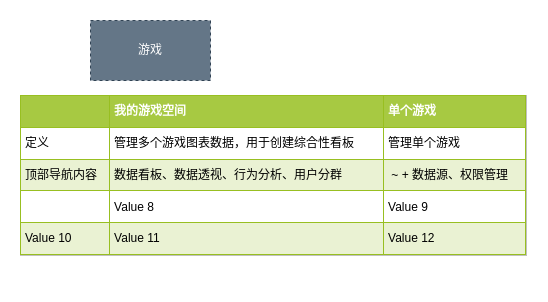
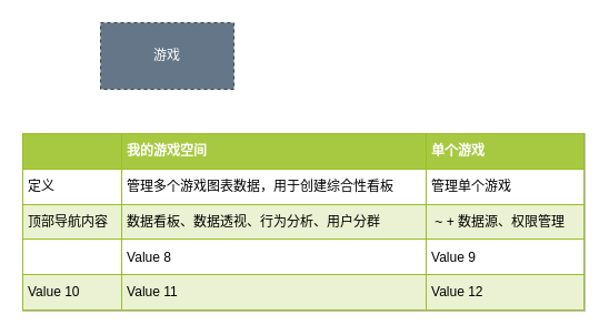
- <mxCell id="3" value="&lt;table border=&quot;1&quot; width=&quot;100%&quot; cellpadding=&quot;4&quot; style=&quot;width: 100% ; height: 100% ; border-collapse: collapse&quot;&gt;&lt;tbody&gt;&lt;tr style=&quot;background-color: #a7c942 ; color: #ffffff ; border: 1px solid #98bf21&quot;&gt;&lt;th align=&quot;left&quot;&gt;&lt;/th&gt;&lt;th align=&quot;left&quot;&gt;我的游戏空间&lt;/th&gt;&lt;th align=&quot;left&quot;&gt;单个游戏&lt;/th&gt;&lt;/tr&gt;&lt;tr style=&quot;border: 1px solid #98bf21&quot;&gt;&lt;td&gt;定义&lt;/td&gt;&lt;td&gt;管理多个游戏图表数据，用于创建综合性看板&lt;/td&gt;&lt;td&gt;管理单个游戏&lt;/td&gt;&lt;/tr&gt;&lt;tr style=&quot;background-color: #eaf2d3 ; border: 1px solid #98bf21&quot;&gt;&lt;td&gt;顶部导航内容&lt;/td&gt;&lt;td&gt;数据看板、数据透视、行为分析、用户分群&lt;/td&gt;&lt;td&gt;&amp;nbsp;~ + 数据源、权限管理&lt;/td&gt;&lt;/tr&gt;&lt;tr style=&quot;border: 1px solid #98bf21&quot;&gt;&lt;td&gt;&lt;br&gt;&lt;/td&gt;&lt;td&gt;Value 8&lt;/td&gt;&lt;td&gt;Value 9&lt;/td&gt;&lt;/tr&gt;&lt;tr style=&quot;background-color: #eaf2d3 ; border: 1px solid #98bf21&quot;&gt;&lt;td&gt;Value 10&lt;/td&gt;&lt;td&gt;Value 11&lt;/td&gt;&lt;td&gt;Value 12&lt;/td&gt;&lt;/tr&gt;&lt;/tbody&gt;&lt;/table&gt;" style="text;html=1;strokeColor=#c0c0c0;fillColor=#ffffff;overflow=fill;rounded=0;" parent="1" vertex="1"><mxGeometry x="20" y="95" width="506" height="160" as="geometry" /></mxCell>
+ <mxCell id="3" value="&lt;table border=&quot;1&quot; width=&quot;100%&quot; cellpadding=&quot;4&quot; style=&quot;width: 100% ; height: 100% ; border-collapse: collapse&quot;&gt;&lt;tbody&gt;&lt;tr style=&quot;background-color: #a7c942 ; color: #ffffff ; border: 1px solid #98bf21&quot;&gt;&lt;th align=&quot;left&quot;&gt;&lt;/th&gt;&lt;th align=&quot;left&quot;&gt;我的游戏空间&lt;/th&gt;&lt;th align=&quot;left&quot;&gt;单个游戏&lt;/th&gt;&lt;/tr&gt;&lt;tr style=&quot;border: 1px solid #98bf21&quot;&gt;&lt;td&gt;定义&lt;/td&gt;&lt;td&gt;管理多个游戏图表数据，用于创建综合性看板&lt;/td&gt;&lt;td&gt;管理单个游戏&lt;/td&gt;&lt;/tr&gt;&lt;tr style=&quot;background-color: #eaf2d3 ; border: 1px solid #98bf21&quot;&gt;&lt;td&gt;顶部导航内容&lt;/td&gt;&lt;td&gt;数据看板、数据透视、行为分析、用户分群&lt;/td&gt;&lt;td&gt;&amp;nbsp;~ + 数据源、权限管理&lt;/td&gt;&lt;/tr&gt;&lt;tr style=&quot;border: 1px solid #98bf21&quot;&gt;&lt;td&gt;&lt;br&gt;&lt;/td&gt;&lt;td&gt;Value 8&lt;/td&gt;&lt;td&gt;Value 9&lt;/td&gt;&lt;/tr&gt;&lt;tr style=&quot;background-color: #eaf2d3 ; border: 1px solid #98bf21&quot;&gt;&lt;td&gt;Value 10&lt;/td&gt;&lt;td&gt;Value 11&lt;/td&gt;&lt;td&gt;Value 12&lt;/td&gt;&lt;/tr&gt;&lt;/tbody&gt;&lt;/table&gt;" style="text;html=1;strokeColor=#c0c0c0;fillColor=#ffffff;overflow=fill;rounded=0;" parent="1" vertex="1"><mxGeometry x="20" y="120" width="506" height="160" as="geometry" /></mxCell>
